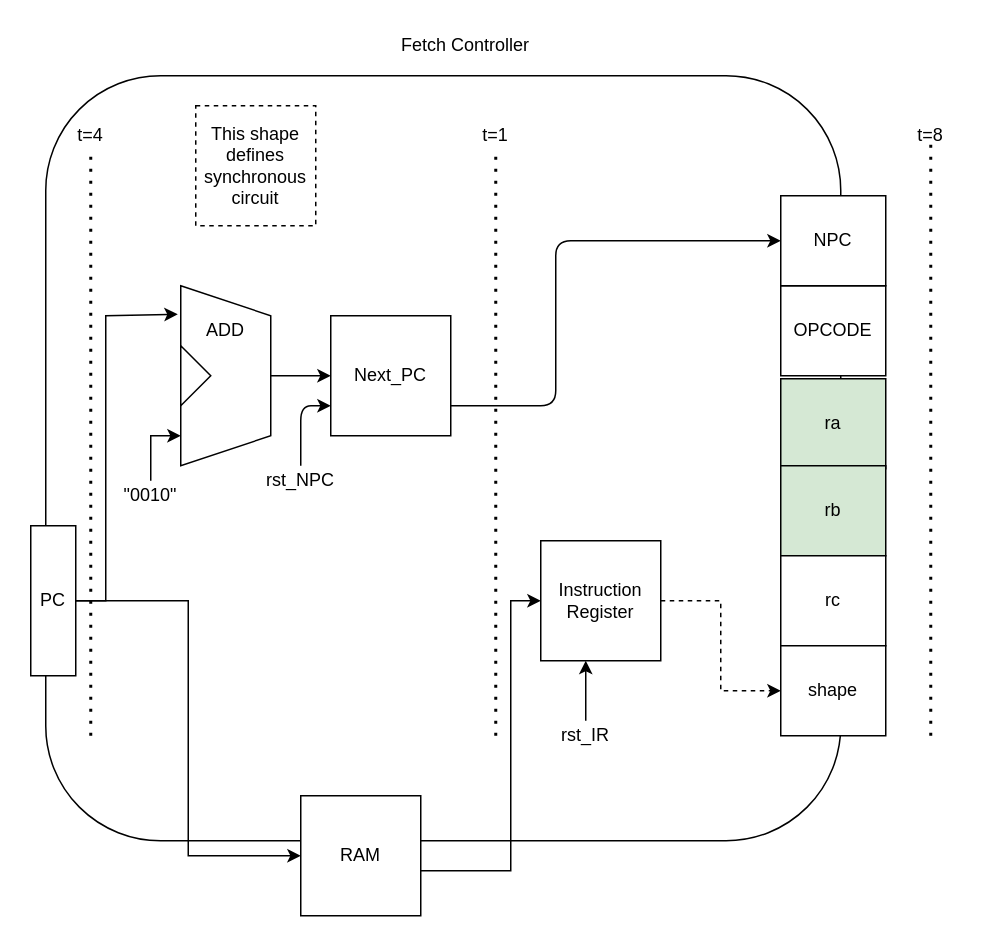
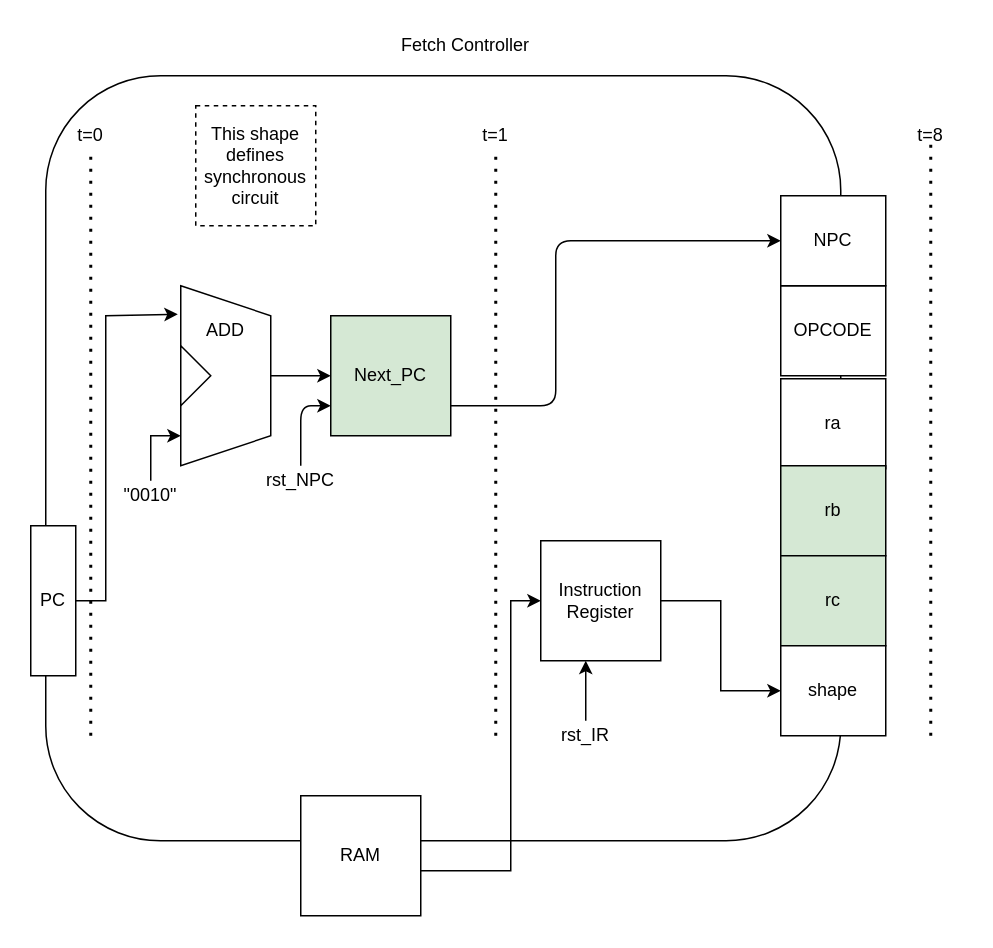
- <mxCell id="19" value="t=4" style="text;html=1;strokeColor=none;fillColor=none;align=center;verticalAlign=middle;whiteSpace=wrap;rounded=0;" parent="1" vertex="1"><mxGeometry x="40" y="80" width="40" height="20" as="geometry" /></mxCell>
+ <mxCell id="19" value="t=0" style="text;html=1;strokeColor=none;fillColor=none;align=center;verticalAlign=middle;whiteSpace=wrap;rounded=0;" parent="1" vertex="1"><mxGeometry x="40" y="80" width="40" height="20" as="geometry" /></mxCell>
- <mxCell id="10" value="Next_PC" style="whiteSpace=wrap;html=1;aspect=fixed;" parent="1" vertex="1"><mxGeometry x="220" y="210" width="80" height="80" as="geometry" /></mxCell>
+ <mxCell id="10" value="Next_PC" style="whiteSpace=wrap;html=1;aspect=fixed;fillColor=#d5e8d4;" parent="1" vertex="1"><mxGeometry x="220" y="210" width="80" height="80" as="geometry" /></mxCell>
- <mxCell id="30" value="ra" style="rounded=0;whiteSpace=wrap;html=1;fillColor=#d5e8d4;" parent="1" vertex="1"><mxGeometry x="520" y="252" width="70" height="60" as="geometry" /></mxCell>
+ <mxCell id="30" value="ra" style="rounded=0;whiteSpace=wrap;html=1;" parent="1" vertex="1"><mxGeometry x="520" y="252" width="70" height="60" as="geometry" /></mxCell>
- <mxCell id="32" value="rc" style="rounded=0;whiteSpace=wrap;html=1;" parent="1" vertex="1"><mxGeometry x="520" y="370" width="70" height="60" as="geometry" /></mxCell>
+ <mxCell id="32" value="rc" style="rounded=0;whiteSpace=wrap;html=1;fillColor=#d5e8d4;" parent="1" vertex="1"><mxGeometry x="520" y="370" width="70" height="60" as="geometry" /></mxCell>
- <mxCell id="16" value="" style="edgeStyle=orthogonalEdgeStyle;rounded=0;orthogonalLoop=1;jettySize=auto;html=1;dashed=1;" parent="1" source="17" target="33" edge="1"><mxGeometry relative="1" as="geometry" /></mxCell>
+ <mxCell id="16" value="" style="edgeStyle=orthogonalEdgeStyle;rounded=0;orthogonalLoop=1;jettySize=auto;html=1;" parent="1" source="17" target="33" edge="1"><mxGeometry relative="1" as="geometry" /></mxCell>
- <mxCell id="3" style="edgeStyle=orthogonalEdgeStyle;rounded=0;orthogonalLoop=1;jettySize=auto;html=1;entryX=0;entryY=0.5;entryDx=0;entryDy=0;" parent="1" source="5" target="7" edge="1"><mxGeometry relative="1" as="geometry" /></mxCell>
